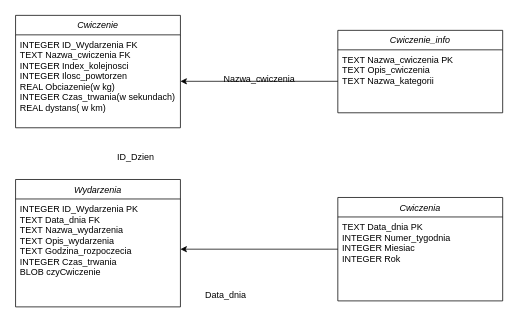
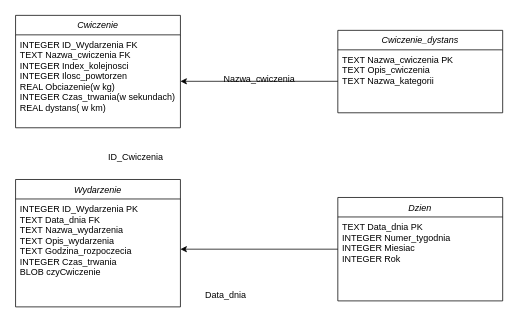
- <mxCell id="2" value="Cwiczenie_info" style="swimlane;fontStyle=2;align=center;verticalAlign=top;childLayout=stackLayout;horizontal=1;startSize=26;horizontalStack=0;resizeParent=1;resizeLast=0;collapsible=1;marginBottom=0;rounded=0;shadow=0;strokeWidth=1;" parent="1" vertex="1"><mxGeometry x="450" y="40" width="220" height="110" as="geometry"><mxRectangle x="220" y="120" width="160" height="26" as="alternateBounds" /></mxGeometry></mxCell>
+ <mxCell id="2" value="Cwiczenie_dystans" style="swimlane;fontStyle=2;align=center;verticalAlign=top;childLayout=stackLayout;horizontal=1;startSize=26;horizontalStack=0;resizeParent=1;resizeLast=0;collapsible=1;marginBottom=0;rounded=0;shadow=0;strokeWidth=1;" parent="1" vertex="1"><mxGeometry x="450" y="40" width="220" height="110" as="geometry"><mxRectangle x="220" y="120" width="160" height="26" as="alternateBounds" /></mxGeometry></mxCell>
- <mxCell id="14" value="ID_Dzien" style="text;html=1;align=center;verticalAlign=middle;resizable=0;points=[];autosize=1;" vertex="1" parent="1"><mxGeometry x="135" y="199" width="90" height="20" as="geometry" /></mxCell>
+ <mxCell id="14" value="ID_Cwiczenia" style="text;html=1;align=center;verticalAlign=middle;resizable=0;points=[];autosize=1;" vertex="1" parent="1"><mxGeometry x="135" y="199" width="90" height="20" as="geometry" /></mxCell>
- <mxCell id="6" value="Wydarzenia" style="swimlane;fontStyle=2;align=center;verticalAlign=top;childLayout=stackLayout;horizontal=1;startSize=26;horizontalStack=0;resizeParent=1;resizeLast=0;collapsible=1;marginBottom=0;rounded=0;shadow=0;strokeWidth=1;" vertex="1" parent="1"><mxGeometry x="20" y="239" width="220" height="170" as="geometry"><mxRectangle x="220" y="120" width="160" height="26" as="alternateBounds" /></mxGeometry></mxCell>
+ <mxCell id="6" value="Wydarzenie" style="swimlane;fontStyle=2;align=center;verticalAlign=top;childLayout=stackLayout;horizontal=1;startSize=26;horizontalStack=0;resizeParent=1;resizeLast=0;collapsible=1;marginBottom=0;rounded=0;shadow=0;strokeWidth=1;" vertex="1" parent="1"><mxGeometry x="20" y="239" width="220" height="170" as="geometry"><mxRectangle x="220" y="120" width="160" height="26" as="alternateBounds" /></mxGeometry></mxCell>
- <mxCell id="10" value="Cwiczenia" style="swimlane;fontStyle=2;align=center;verticalAlign=top;childLayout=stackLayout;horizontal=1;startSize=26;horizontalStack=0;resizeParent=1;resizeLast=0;collapsible=1;marginBottom=0;rounded=0;shadow=0;strokeWidth=1;" vertex="1" parent="1"><mxGeometry x="450" y="263" width="220" height="138" as="geometry"><mxRectangle x="220" y="120" width="160" height="26" as="alternateBounds" /></mxGeometry></mxCell>
+ <mxCell id="10" value="Dzien" style="swimlane;fontStyle=2;align=center;verticalAlign=top;childLayout=stackLayout;horizontal=1;startSize=26;horizontalStack=0;resizeParent=1;resizeLast=0;collapsible=1;marginBottom=0;rounded=0;shadow=0;strokeWidth=1;" vertex="1" parent="1"><mxGeometry x="450" y="263" width="220" height="138" as="geometry"><mxRectangle x="220" y="120" width="160" height="26" as="alternateBounds" /></mxGeometry></mxCell>
